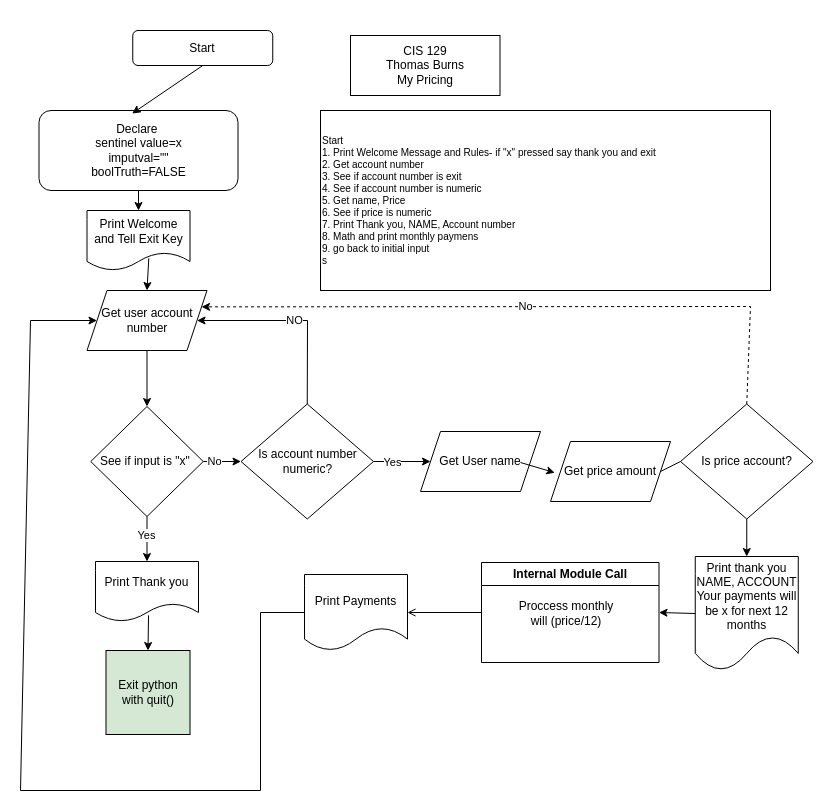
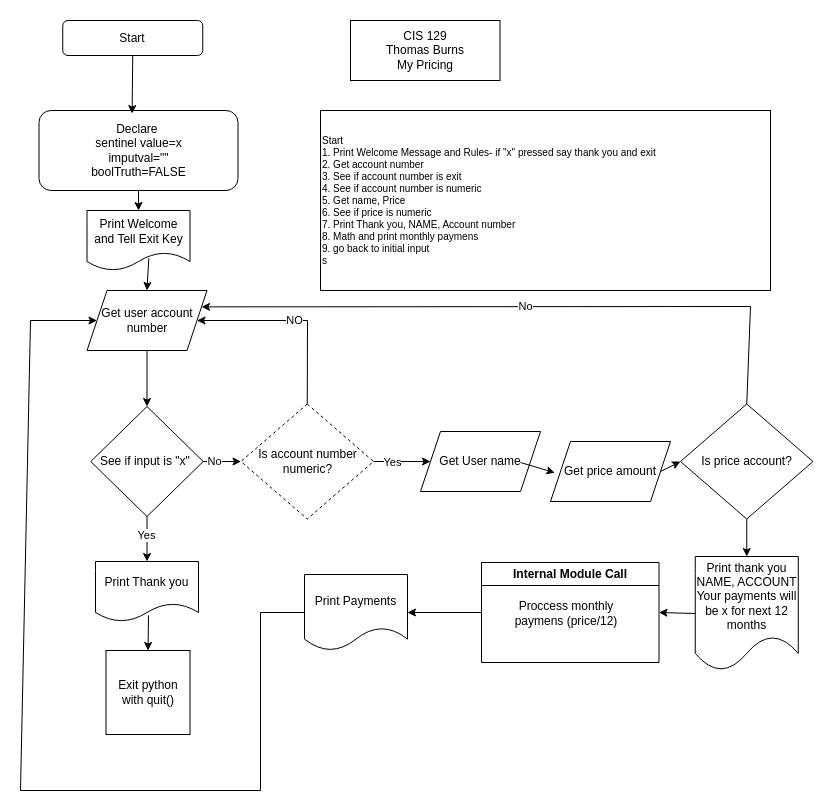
- <mxCell id="2" value="Start" style="rounded=1;whiteSpace=wrap;html=1;fontSize=12;glass=0;strokeWidth=1;shadow=0;" parent="1" vertex="1"><mxGeometry x="132.25" y="30" width="140" height="35" as="geometry" /></mxCell>
+ <mxCell id="2" value="Start" style="rounded=1;whiteSpace=wrap;html=1;fontSize=12;glass=0;strokeWidth=1;shadow=0;" parent="1" vertex="1"><mxGeometry x="62.25" y="20" width="140" height="35" as="geometry" /></mxCell>
- <mxCell id="5" value="CIS 129&lt;br style=&quot;border-color: var(--border-color);&quot;&gt;Thomas Burns&lt;br&gt;My Pricing" style="rounded=0;whiteSpace=wrap;html=1;" parent="1" vertex="1"><mxGeometry x="350" y="35" width="149.5" height="60" as="geometry" /></mxCell>
+ <mxCell id="5" value="CIS 129&lt;br style=&quot;border-color: var(--border-color);&quot;&gt;Thomas Burns&lt;br&gt;My Pricing" style="rounded=0;whiteSpace=wrap;html=1;" parent="1" vertex="1"><mxGeometry x="350" y="20" width="149.5" height="60" as="geometry" /></mxCell>
- <mxCell id="29" value="No" style="endArrow=classic;html=1;rounded=0;exitX=0.5;exitY=0;exitDx=0;exitDy=0;entryX=1;entryY=0.25;entryDx=0;entryDy=0;dashed=1;" edge="1" parent="1" source="27" target="11"><mxGeometry width="50" height="50" relative="1" as="geometry"><mxPoint x="720" y="570" as="sourcePoint" /><mxPoint x="770" y="520" as="targetPoint" /><Array as="points"><mxPoint x="750" y="306" /></Array></mxGeometry></mxCell>
+ <mxCell id="29" value="No" style="endArrow=classic;html=1;rounded=0;exitX=0.5;exitY=0;exitDx=0;exitDy=0;entryX=1;entryY=0.25;entryDx=0;entryDy=0;" edge="1" parent="1" source="27" target="11"><mxGeometry width="50" height="50" relative="1" as="geometry"><mxPoint x="720" y="570" as="sourcePoint" /><mxPoint x="770" y="520" as="targetPoint" /><Array as="points"><mxPoint x="750" y="306" /></Array></mxGeometry></mxCell>
- <mxCell id="21" value="Is account number numeric?" style="rhombus;whiteSpace=wrap;html=1;" vertex="1" parent="1"><mxGeometry x="240.51" y="403.5" width="132.5" height="115" as="geometry" /></mxCell>
+ <mxCell id="21" value="Is account number numeric?" style="rhombus;whiteSpace=wrap;html=1;dashed=1;" vertex="1" parent="1"><mxGeometry x="240.51" y="403.5" width="132.5" height="115" as="geometry" /></mxCell>
- <mxCell id="28" value="" style="endArrow=none;html=1;rounded=0;exitX=1;exitY=0.5;exitDx=0;exitDy=0;entryX=0;entryY=0.5;entryDx=0;entryDy=0;" edge="1" parent="1" source="18" target="27"><mxGeometry width="50" height="50" relative="1" as="geometry"><mxPoint x="290" y="640" as="sourcePoint" /><mxPoint x="340" y="590" as="targetPoint" /></mxGeometry></mxCell>
+ <mxCell id="28" value="" style="endArrow=classic;html=1;rounded=0;exitX=1;exitY=0.5;exitDx=0;exitDy=0;entryX=0;entryY=0.5;entryDx=0;entryDy=0;" edge="1" parent="1" source="18" target="27"><mxGeometry width="50" height="50" relative="1" as="geometry"><mxPoint x="290" y="640" as="sourcePoint" /><mxPoint x="340" y="590" as="targetPoint" /></mxGeometry></mxCell>
- <mxCell id="36" value="" style="endArrow=open;html=1;rounded=0;entryX=1;entryY=0.5;entryDx=0;entryDy=0;exitX=0;exitY=0.5;exitDx=0;exitDy=0;" edge="1" parent="1" source="32" target="34"><mxGeometry width="50" height="50" relative="1" as="geometry"><mxPoint x="410" y="820" as="sourcePoint" /><mxPoint x="460" y="770" as="targetPoint" /></mxGeometry></mxCell>
+ <mxCell id="36" value="" style="endArrow=classic;html=1;rounded=0;entryX=1;entryY=0.5;entryDx=0;entryDy=0;exitX=0;exitY=0.5;exitDx=0;exitDy=0;" edge="1" parent="1" source="32" target="34"><mxGeometry width="50" height="50" relative="1" as="geometry"><mxPoint x="410" y="820" as="sourcePoint" /><mxPoint x="460" y="770" as="targetPoint" /></mxGeometry></mxCell>
- <mxCell id="33" value="Proccess monthly will (price/12)" style="text;html=1;strokeColor=none;fillColor=none;align=center;verticalAlign=middle;whiteSpace=wrap;rounded=0;" vertex="1" parent="32"><mxGeometry x="30" y="31" width="110" height="39" as="geometry" /></mxCell>
+ <mxCell id="33" value="Proccess monthly paymens (price/12)" style="text;html=1;strokeColor=none;fillColor=none;align=center;verticalAlign=middle;whiteSpace=wrap;rounded=0;" vertex="1" parent="32"><mxGeometry x="30" y="31" width="110" height="39" as="geometry" /></mxCell>
- <mxCell id="8" value="Exit python with quit()" style="whiteSpace=wrap;html=1;aspect=fixed;fillColor=#d5e8d4;" parent="1" vertex="1"><mxGeometry x="105.5" y="650" width="84" height="84" as="geometry" /></mxCell>
+ <mxCell id="8" value="Exit python with quit()" style="whiteSpace=wrap;html=1;aspect=fixed;" parent="1" vertex="1"><mxGeometry x="105.5" y="650" width="84" height="84" as="geometry" /></mxCell>
